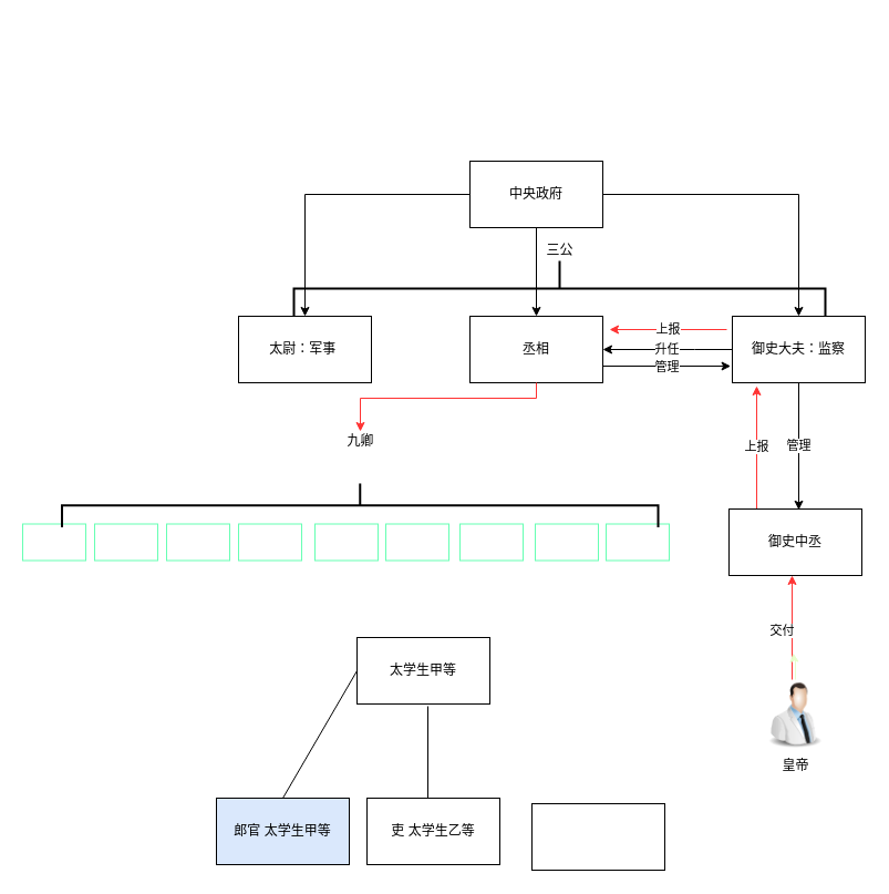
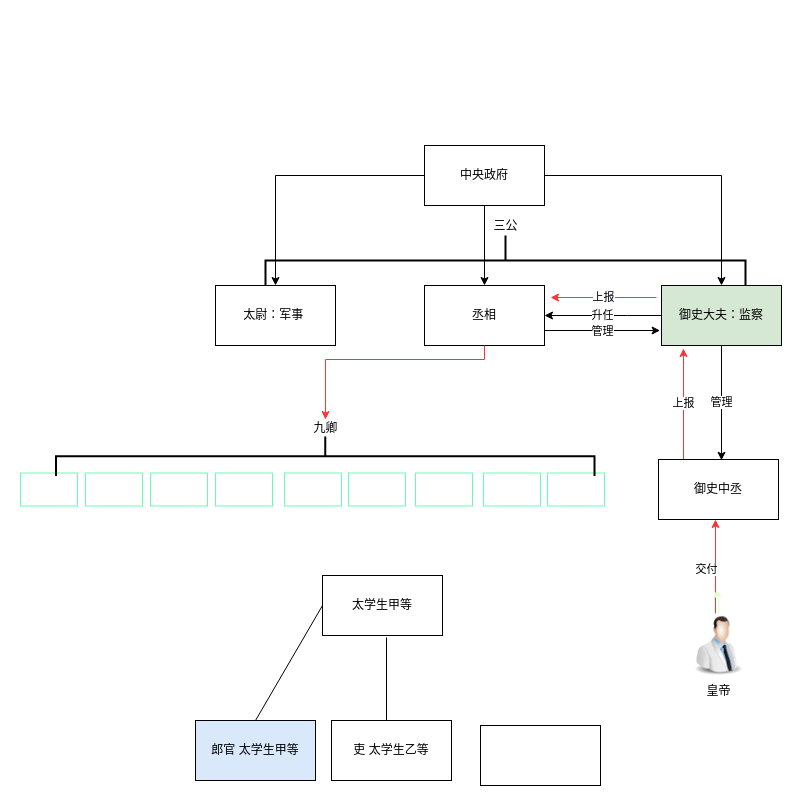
- <mxCell id="10" value="御史大夫：监察" style="rounded=0;whiteSpace=wrap;html=1;" parent="6" vertex="1"><mxGeometry x="446" width="120" height="60" as="geometry" /></mxCell>
+ <mxCell id="10" value="御史大夫：监察" style="rounded=0;whiteSpace=wrap;html=1;fillColor=#d5e8d4;" parent="6" vertex="1"><mxGeometry x="446" width="120" height="60" as="geometry" /></mxCell>
- <mxCell id="29" value="九卿" style="text;html=1;align=center;verticalAlign=middle;resizable=0;points=[];autosize=1;strokeColor=none;fillColor=none;" parent="1" vertex="1"><mxGeometry x="307.76" y="389" width="34" height="18" as="geometry" /></mxCell>
+ <mxCell id="29" value="九卿" style="text;html=1;align=center;verticalAlign=middle;resizable=0;points=[];autosize=1;strokeColor=none;fillColor=none;" parent="1" vertex="1"><mxGeometry x="307.76" y="419" width="34" height="18" as="geometry" /></mxCell>
